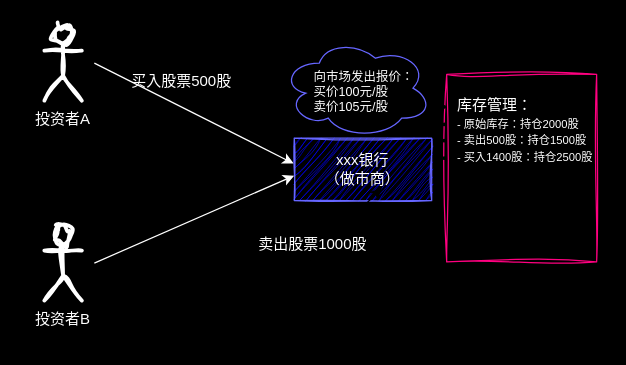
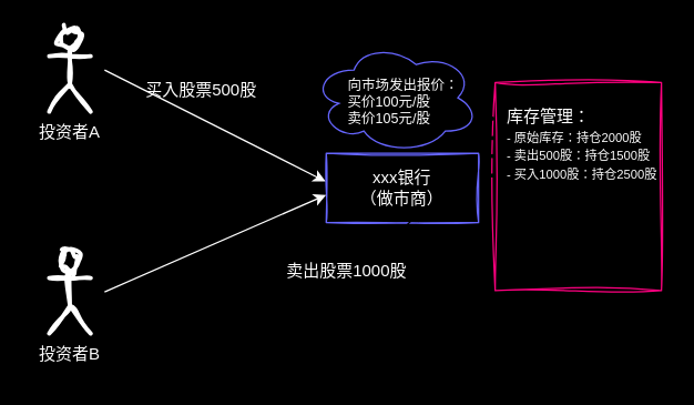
- <mxCell id="16" value="&lt;ul style=&quot;text-align: left; line-height: 150%; font-size: 9px;&quot;&gt;&lt;li style=&quot;&quot;&gt;&lt;font style=&quot;font-size: 12px;&quot; color=&quot;#ffffff&quot;&gt;库存管理：&lt;/font&gt;&lt;/li&gt;&lt;li style=&quot;&quot;&gt;&lt;span style=&quot;background-color: initial; color: rgb(255, 255, 255);&quot;&gt;&lt;font style=&quot;font-size: 9px;&quot;&gt;- 原始库存：持仓2000股&lt;/font&gt;&lt;/span&gt;&lt;/li&gt;&lt;li style=&quot;&quot;&gt;&lt;span style=&quot;background-color: initial; color: rgb(255, 255, 255);&quot;&gt;- 卖出500股：持仓1500股&lt;/span&gt;&lt;/li&gt;&lt;li style=&quot;&quot;&gt;&lt;span style=&quot;background-color: initial; color: rgb(255, 255, 255);&quot;&gt;- 买入1400股：持仓2500股&lt;/span&gt;&lt;/li&gt;&lt;/ul&gt;" style="text;html=1;align=center;verticalAlign=middle;whiteSpace=wrap;rounded=0;spacingTop=0;" vertex="1" parent="1"><mxGeometry x="321" y="71" width="158" height="68" as="geometry" /></mxCell>
+ <mxCell id="16" value="&lt;ul style=&quot;text-align: left; line-height: 150%; font-size: 9px;&quot;&gt;&lt;li style=&quot;&quot;&gt;&lt;font style=&quot;font-size: 12px;&quot; color=&quot;#ffffff&quot;&gt;库存管理：&lt;/font&gt;&lt;/li&gt;&lt;li style=&quot;&quot;&gt;&lt;span style=&quot;background-color: initial; color: rgb(255, 255, 255);&quot;&gt;&lt;font style=&quot;font-size: 9px;&quot;&gt;- 原始库存：持仓2000股&lt;/font&gt;&lt;/span&gt;&lt;/li&gt;&lt;li style=&quot;&quot;&gt;&lt;span style=&quot;background-color: initial; color: rgb(255, 255, 255);&quot;&gt;- 卖出500股：持仓1500股&lt;/span&gt;&lt;/li&gt;&lt;li style=&quot;&quot;&gt;&lt;span style=&quot;background-color: initial; color: rgb(255, 255, 255);&quot;&gt;- 买入1000股：持仓2500股&lt;/span&gt;&lt;/li&gt;&lt;/ul&gt;" style="text;html=1;align=center;verticalAlign=middle;whiteSpace=wrap;rounded=0;spacingTop=0;" vertex="1" parent="1"><mxGeometry x="321" y="71" width="158" height="68" as="geometry" /></mxCell>
- <mxCell id="8" value="&lt;font color=&quot;#ffffff&quot;&gt;xxx银行&lt;/font&gt;&lt;div&gt;&lt;font color=&quot;#ffffff&quot;&gt;（做市商）&lt;/font&gt;&lt;/div&gt;" style="rounded=0;whiteSpace=wrap;html=1;sketch=1;curveFitting=1;jiggle=2;glass=0;shadow=0;fillColor=#0000FF;strokeColor=#6666FF;" vertex="1" parent="1"><mxGeometry x="235" y="110" width="110" height="50" as="geometry" /></mxCell>
+ <mxCell id="8" value="&lt;font color=&quot;#ffffff&quot;&gt;xxx银行&lt;/font&gt;&lt;div&gt;&lt;font color=&quot;#ffffff&quot;&gt;（做市商）&lt;/font&gt;&lt;/div&gt;" style="rounded=0;whiteSpace=wrap;html=1;sketch=1;curveFitting=1;jiggle=2;glass=0;shadow=0;fillColor=#000000;strokeColor=#6666FF;" vertex="1" parent="1"><mxGeometry x="235" y="110" width="110" height="50" as="geometry" /></mxCell>
